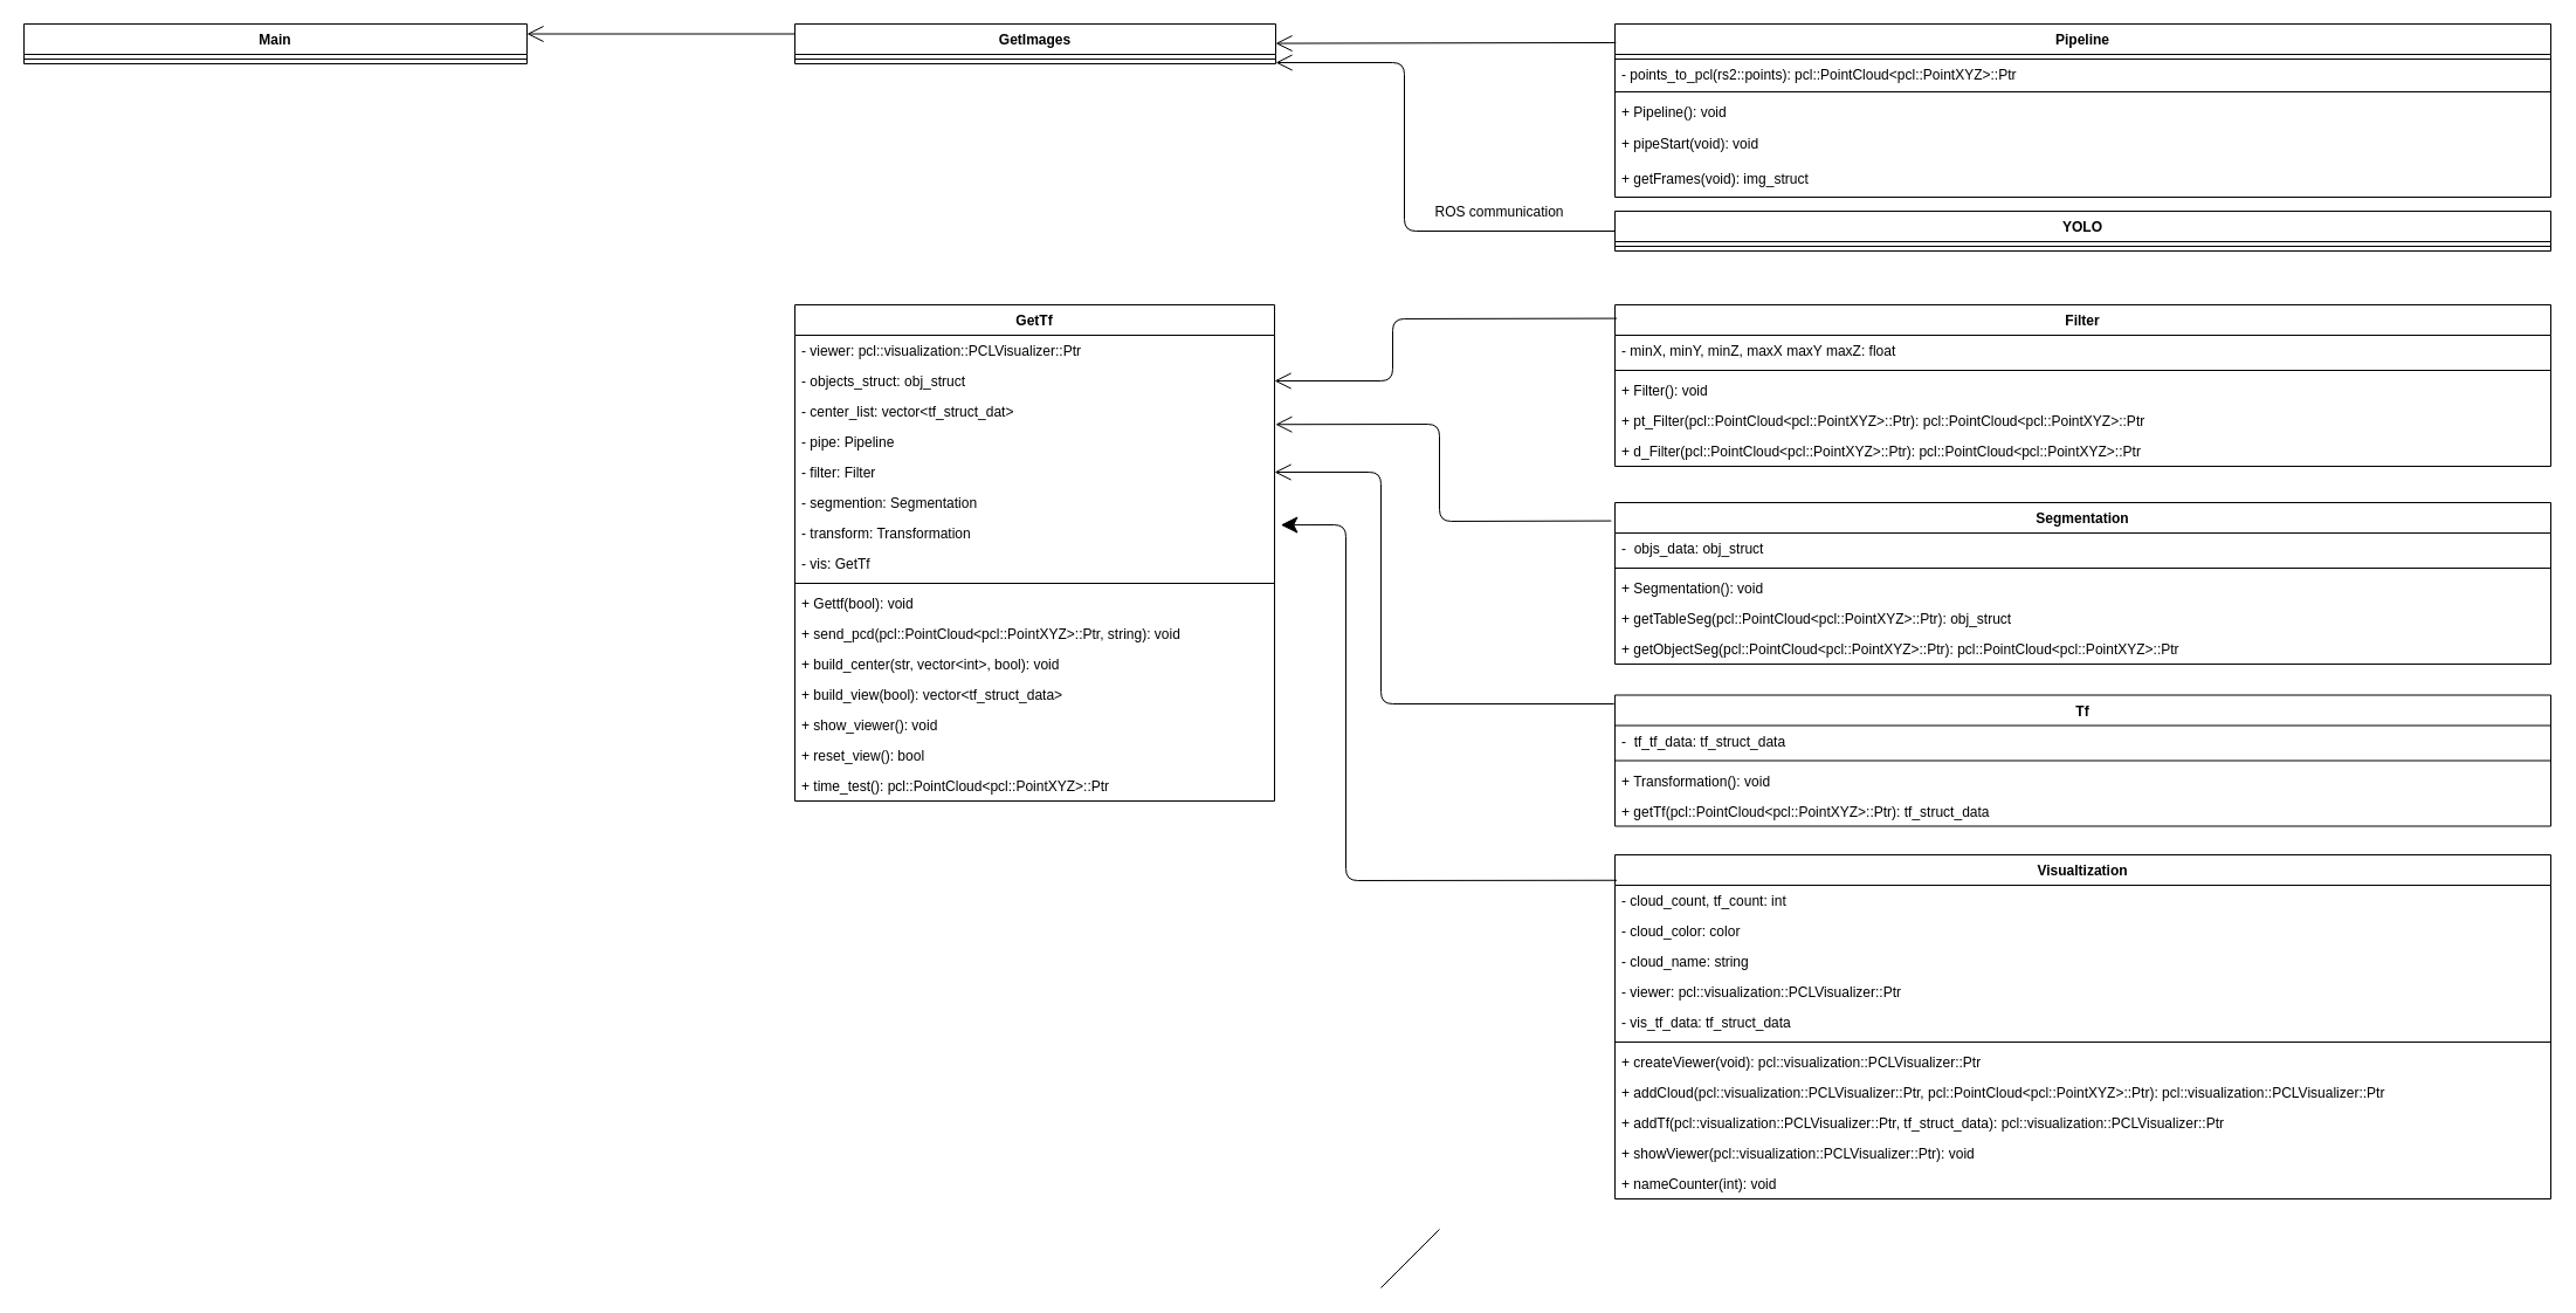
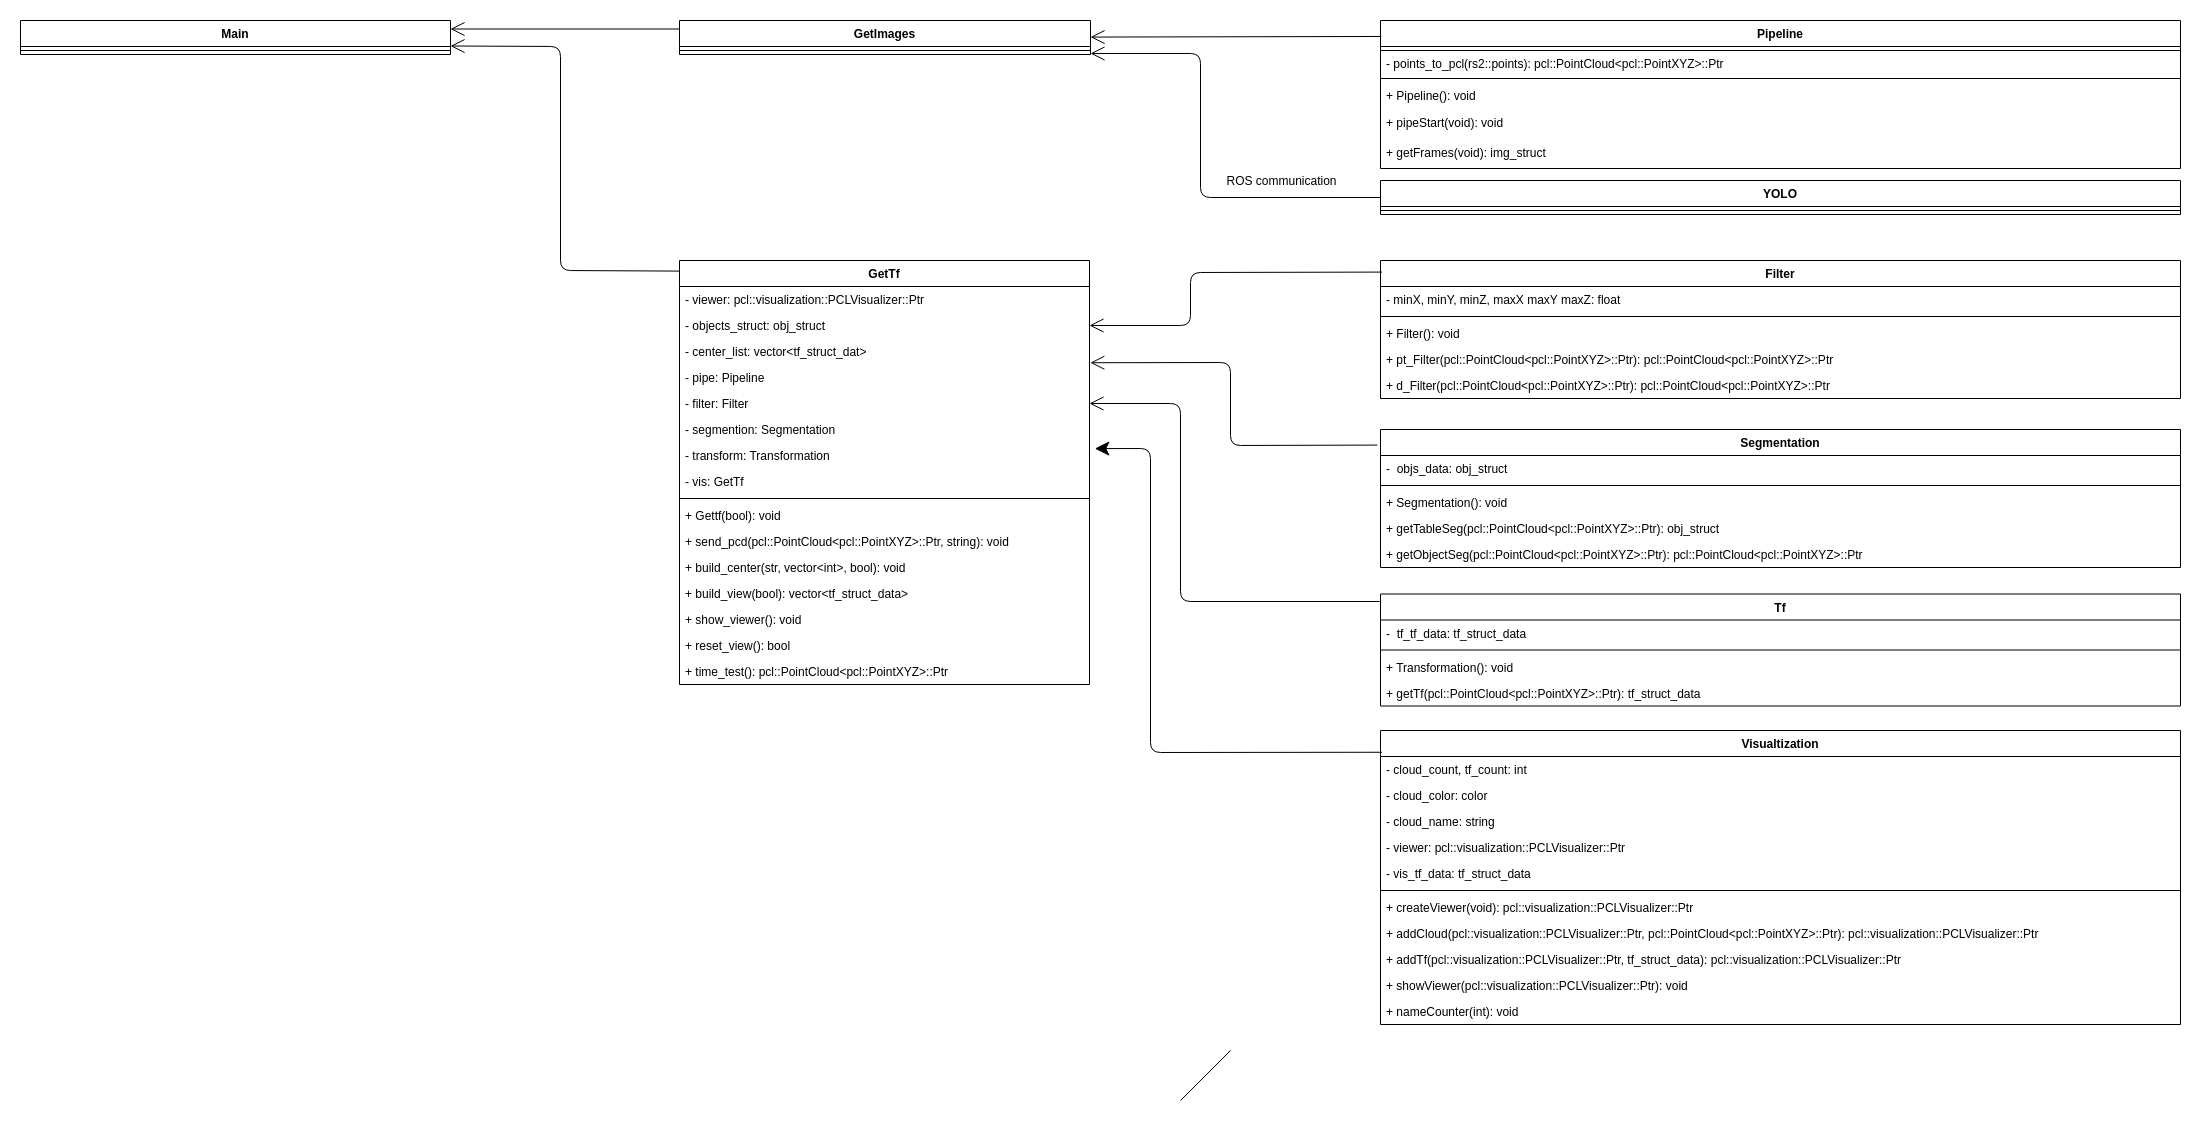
+ <mxCell id="69" value="" style="endArrow=open;endFill=1;endSize=12;html=1;entryX=1;entryY=0.75;entryDx=0;entryDy=0;exitX=0;exitY=0.025;exitDx=0;exitDy=0;exitPerimeter=0;" parent="1" source="23" target="21" edge="1"><mxGeometry width="160" relative="1" as="geometry"><mxPoint x="689" y="38.5" as="sourcePoint" /><mxPoint x="460" y="38.5" as="targetPoint" /><Array as="points"><mxPoint x="560" y="270" /><mxPoint x="560" y="46" /></Array></mxGeometry></mxCell>
